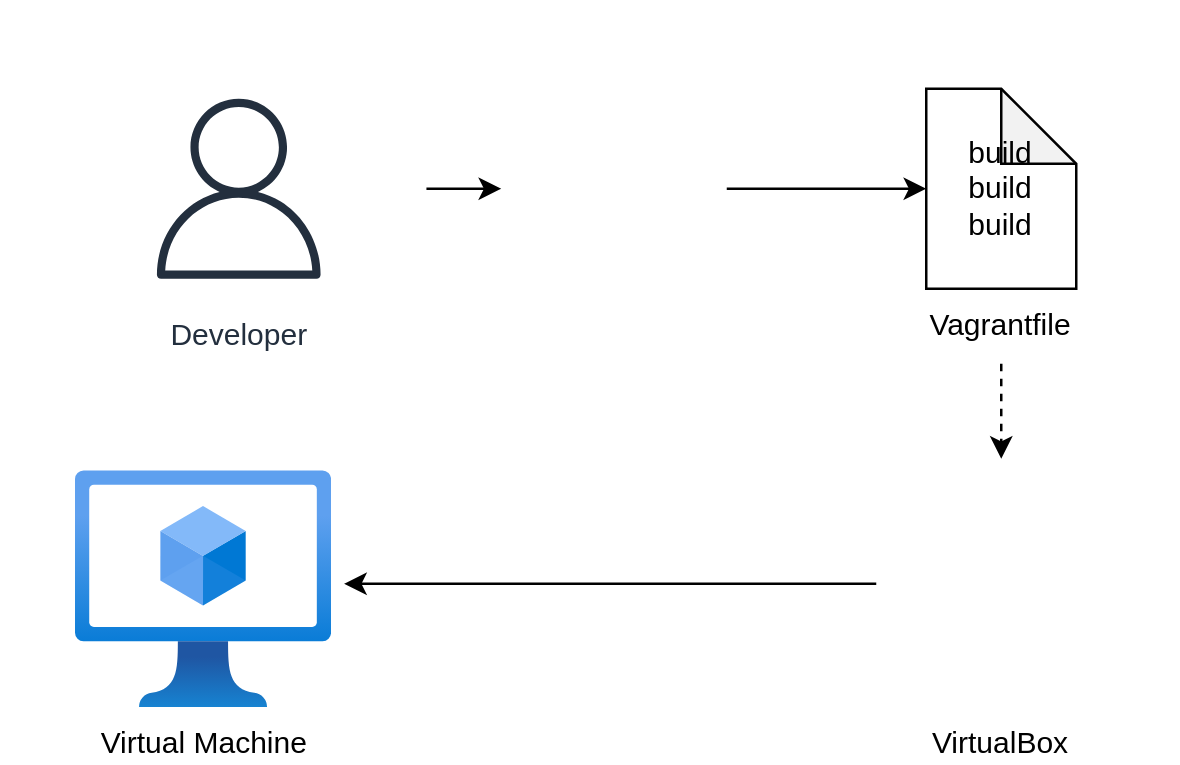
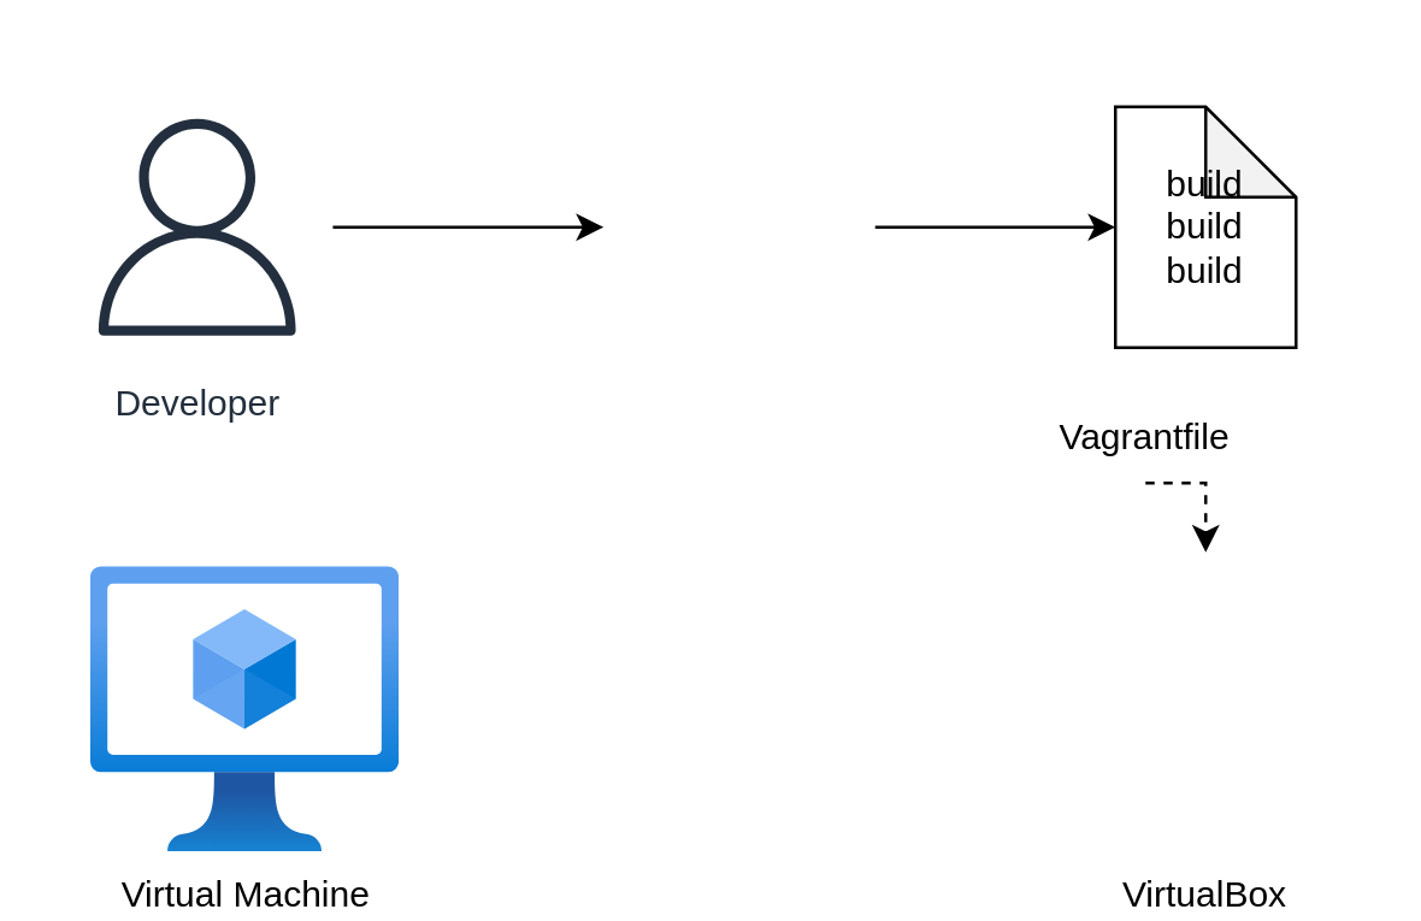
- <mxCell id="3" value="Developer" style="sketch=0;outlineConnect=0;fontColor=#232F3E;gradientColor=none;strokeColor=#232F3E;fillColor=#ffffff;dashed=0;verticalLabelPosition=bottom;verticalAlign=top;align=center;html=1;fontSize=12;fontStyle=0;aspect=fixed;shape=mxgraph.aws4.resourceIcon;resIcon=mxgraph.aws4.user;" vertex="1" parent="1"><mxGeometry x="20" y="30" width="150" height="90" as="geometry" /></mxCell>
+ <mxCell id="3" value="Developer" style="sketch=0;outlineConnect=0;fontColor=#232F3E;gradientColor=none;strokeColor=#232F3E;fillColor=#ffffff;dashed=0;verticalLabelPosition=bottom;verticalAlign=top;align=center;html=1;fontSize=12;fontStyle=0;aspect=fixed;shape=mxgraph.aws4.resourceIcon;resIcon=mxgraph.aws4.user;" vertex="1" parent="1"><mxGeometry x="20" y="30" width="90" height="90" as="geometry" /></mxCell>
- <mxCell id="7" value="Vagrantfile" style="text;html=1;strokeColor=none;fillColor=none;align=center;verticalAlign=middle;whiteSpace=wrap;rounded=0;" vertex="1" parent="1"><mxGeometry x="370" y="115" width="60" height="30" as="geometry" /></mxCell>
+ <mxCell id="7" value="Vagrantfile" style="text;html=1;strokeColor=none;fillColor=none;align=center;verticalAlign=middle;whiteSpace=wrap;rounded=0;" vertex="1" parent="1"><mxGeometry x="350" y="130" width="60" height="30" as="geometry" /></mxCell>
- <mxCell id="11" style="edgeStyle=orthogonalEdgeStyle;rounded=0;orthogonalLoop=1;jettySize=auto;html=1;entryX=1.046;entryY=0.474;entryDx=0;entryDy=0;entryPerimeter=0;" edge="1" parent="1" source="10" target="9"><mxGeometry relative="1" as="geometry" /></mxCell>
